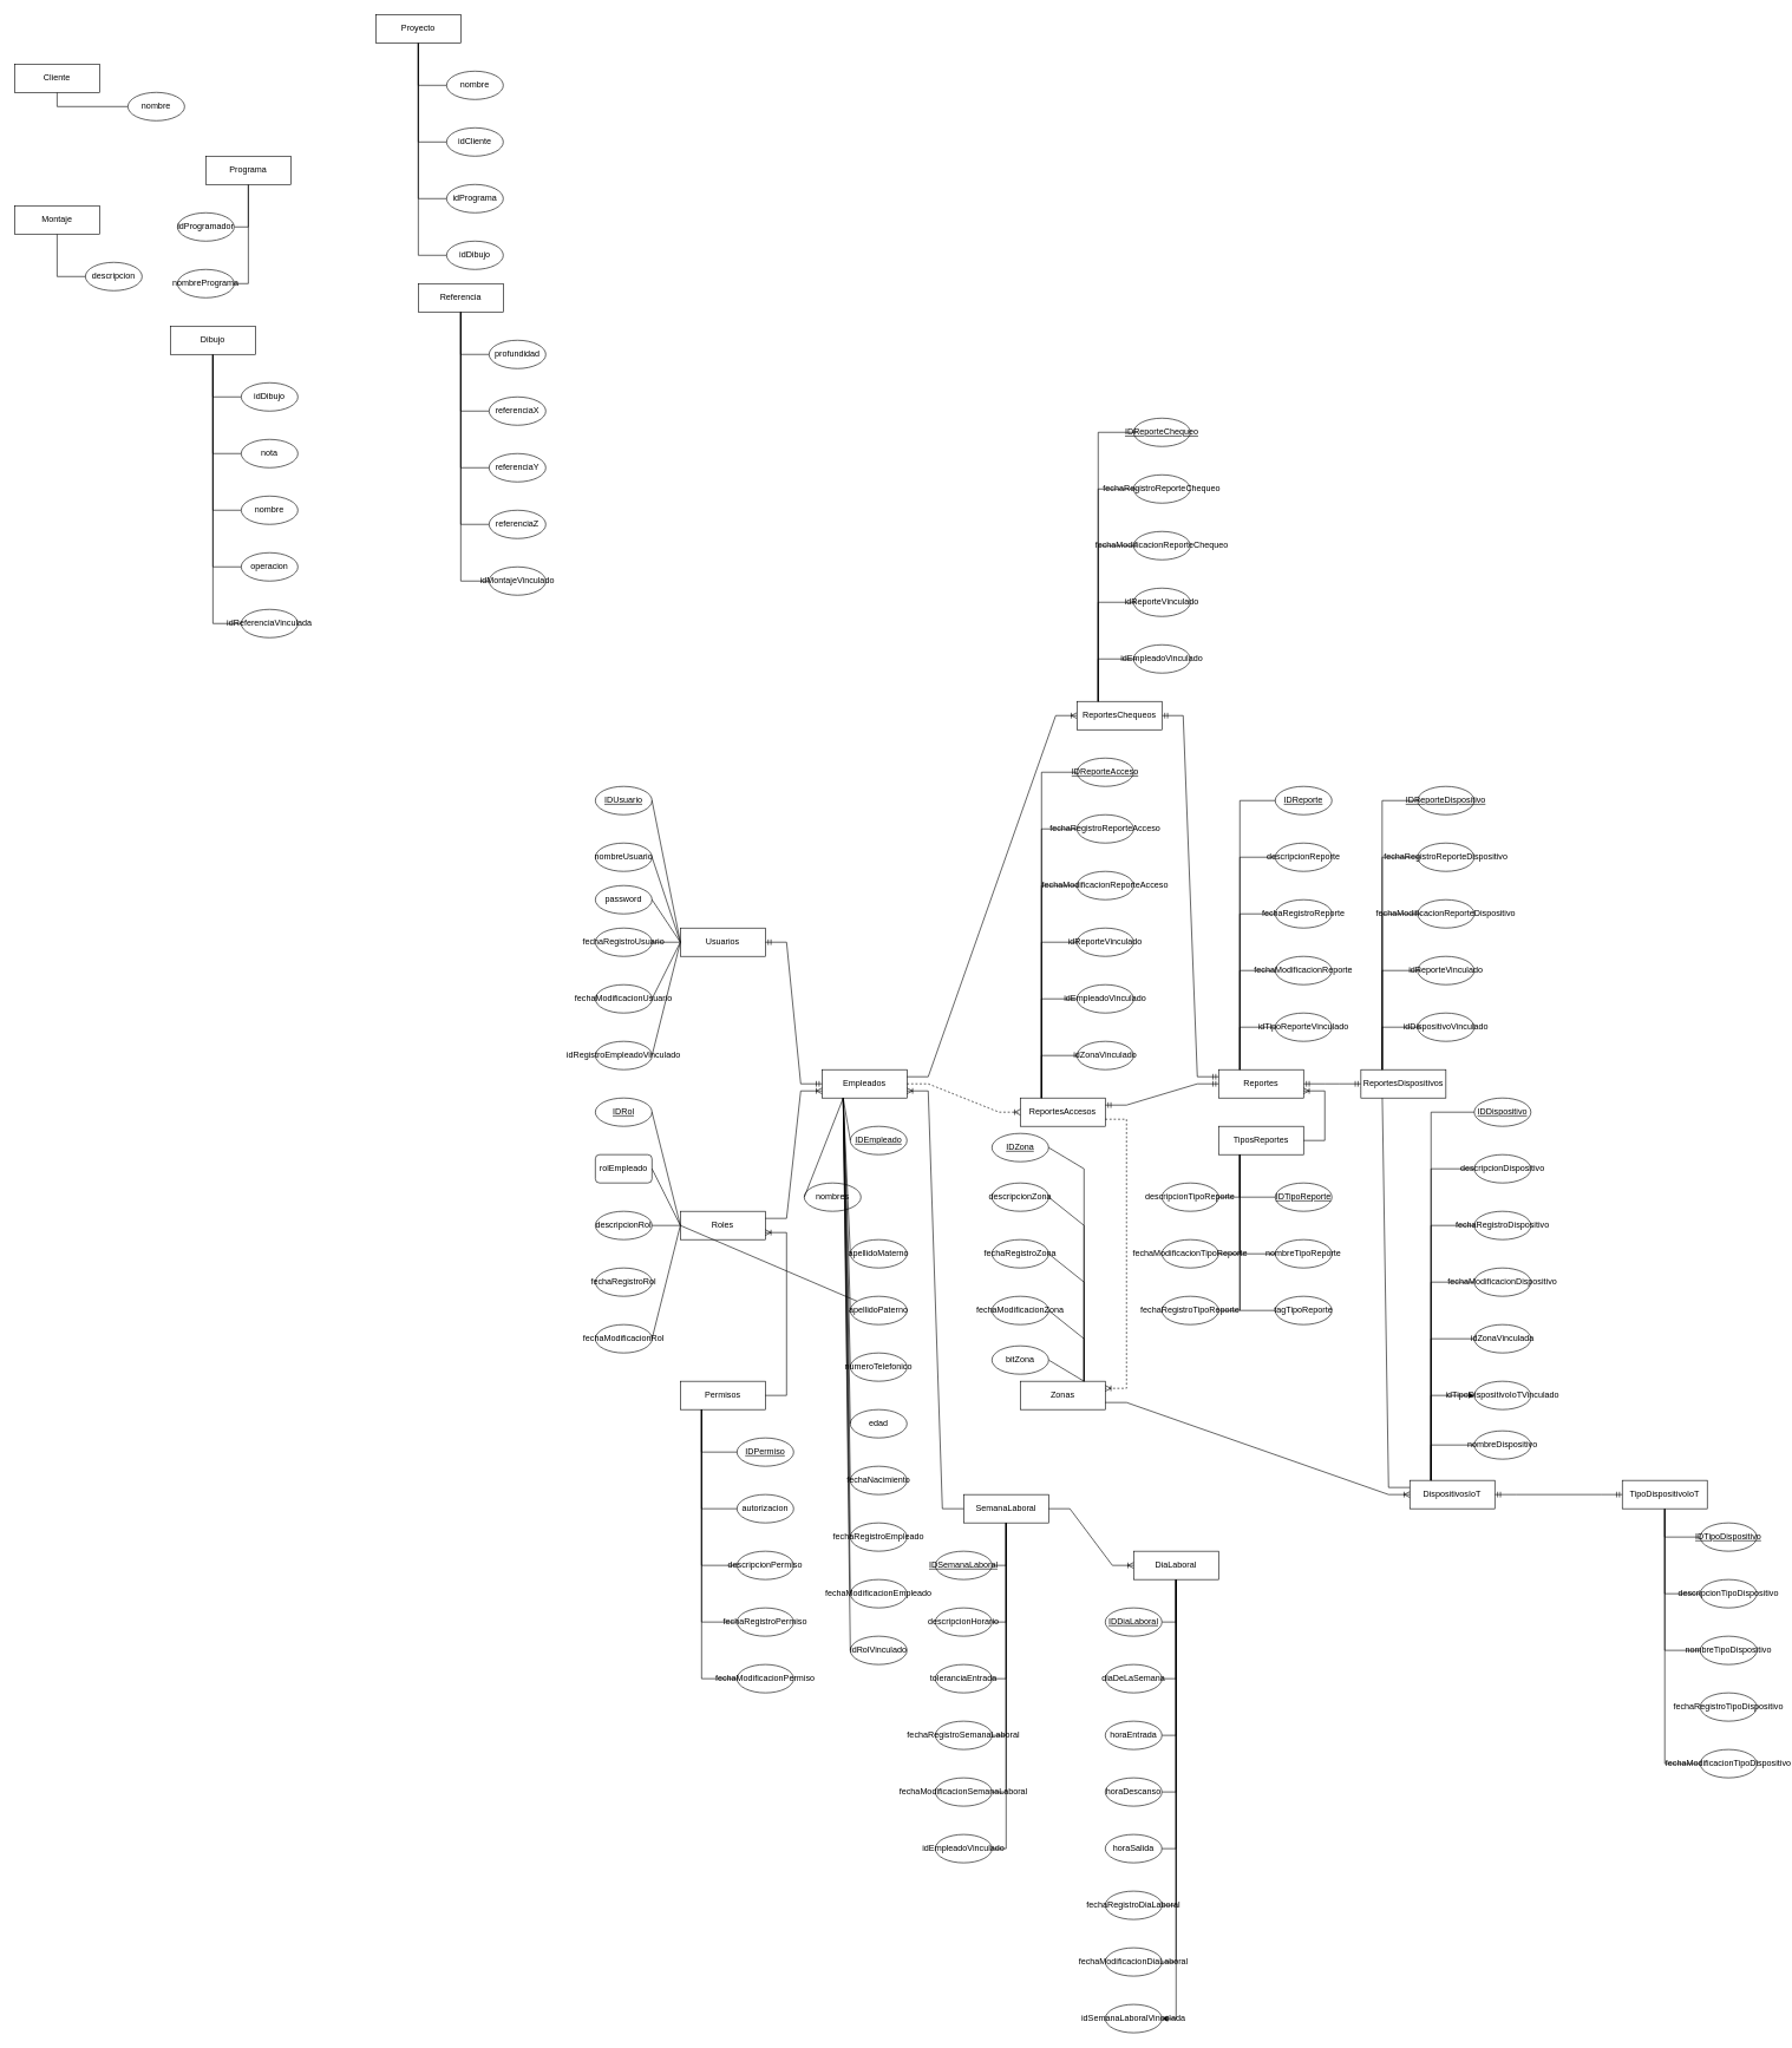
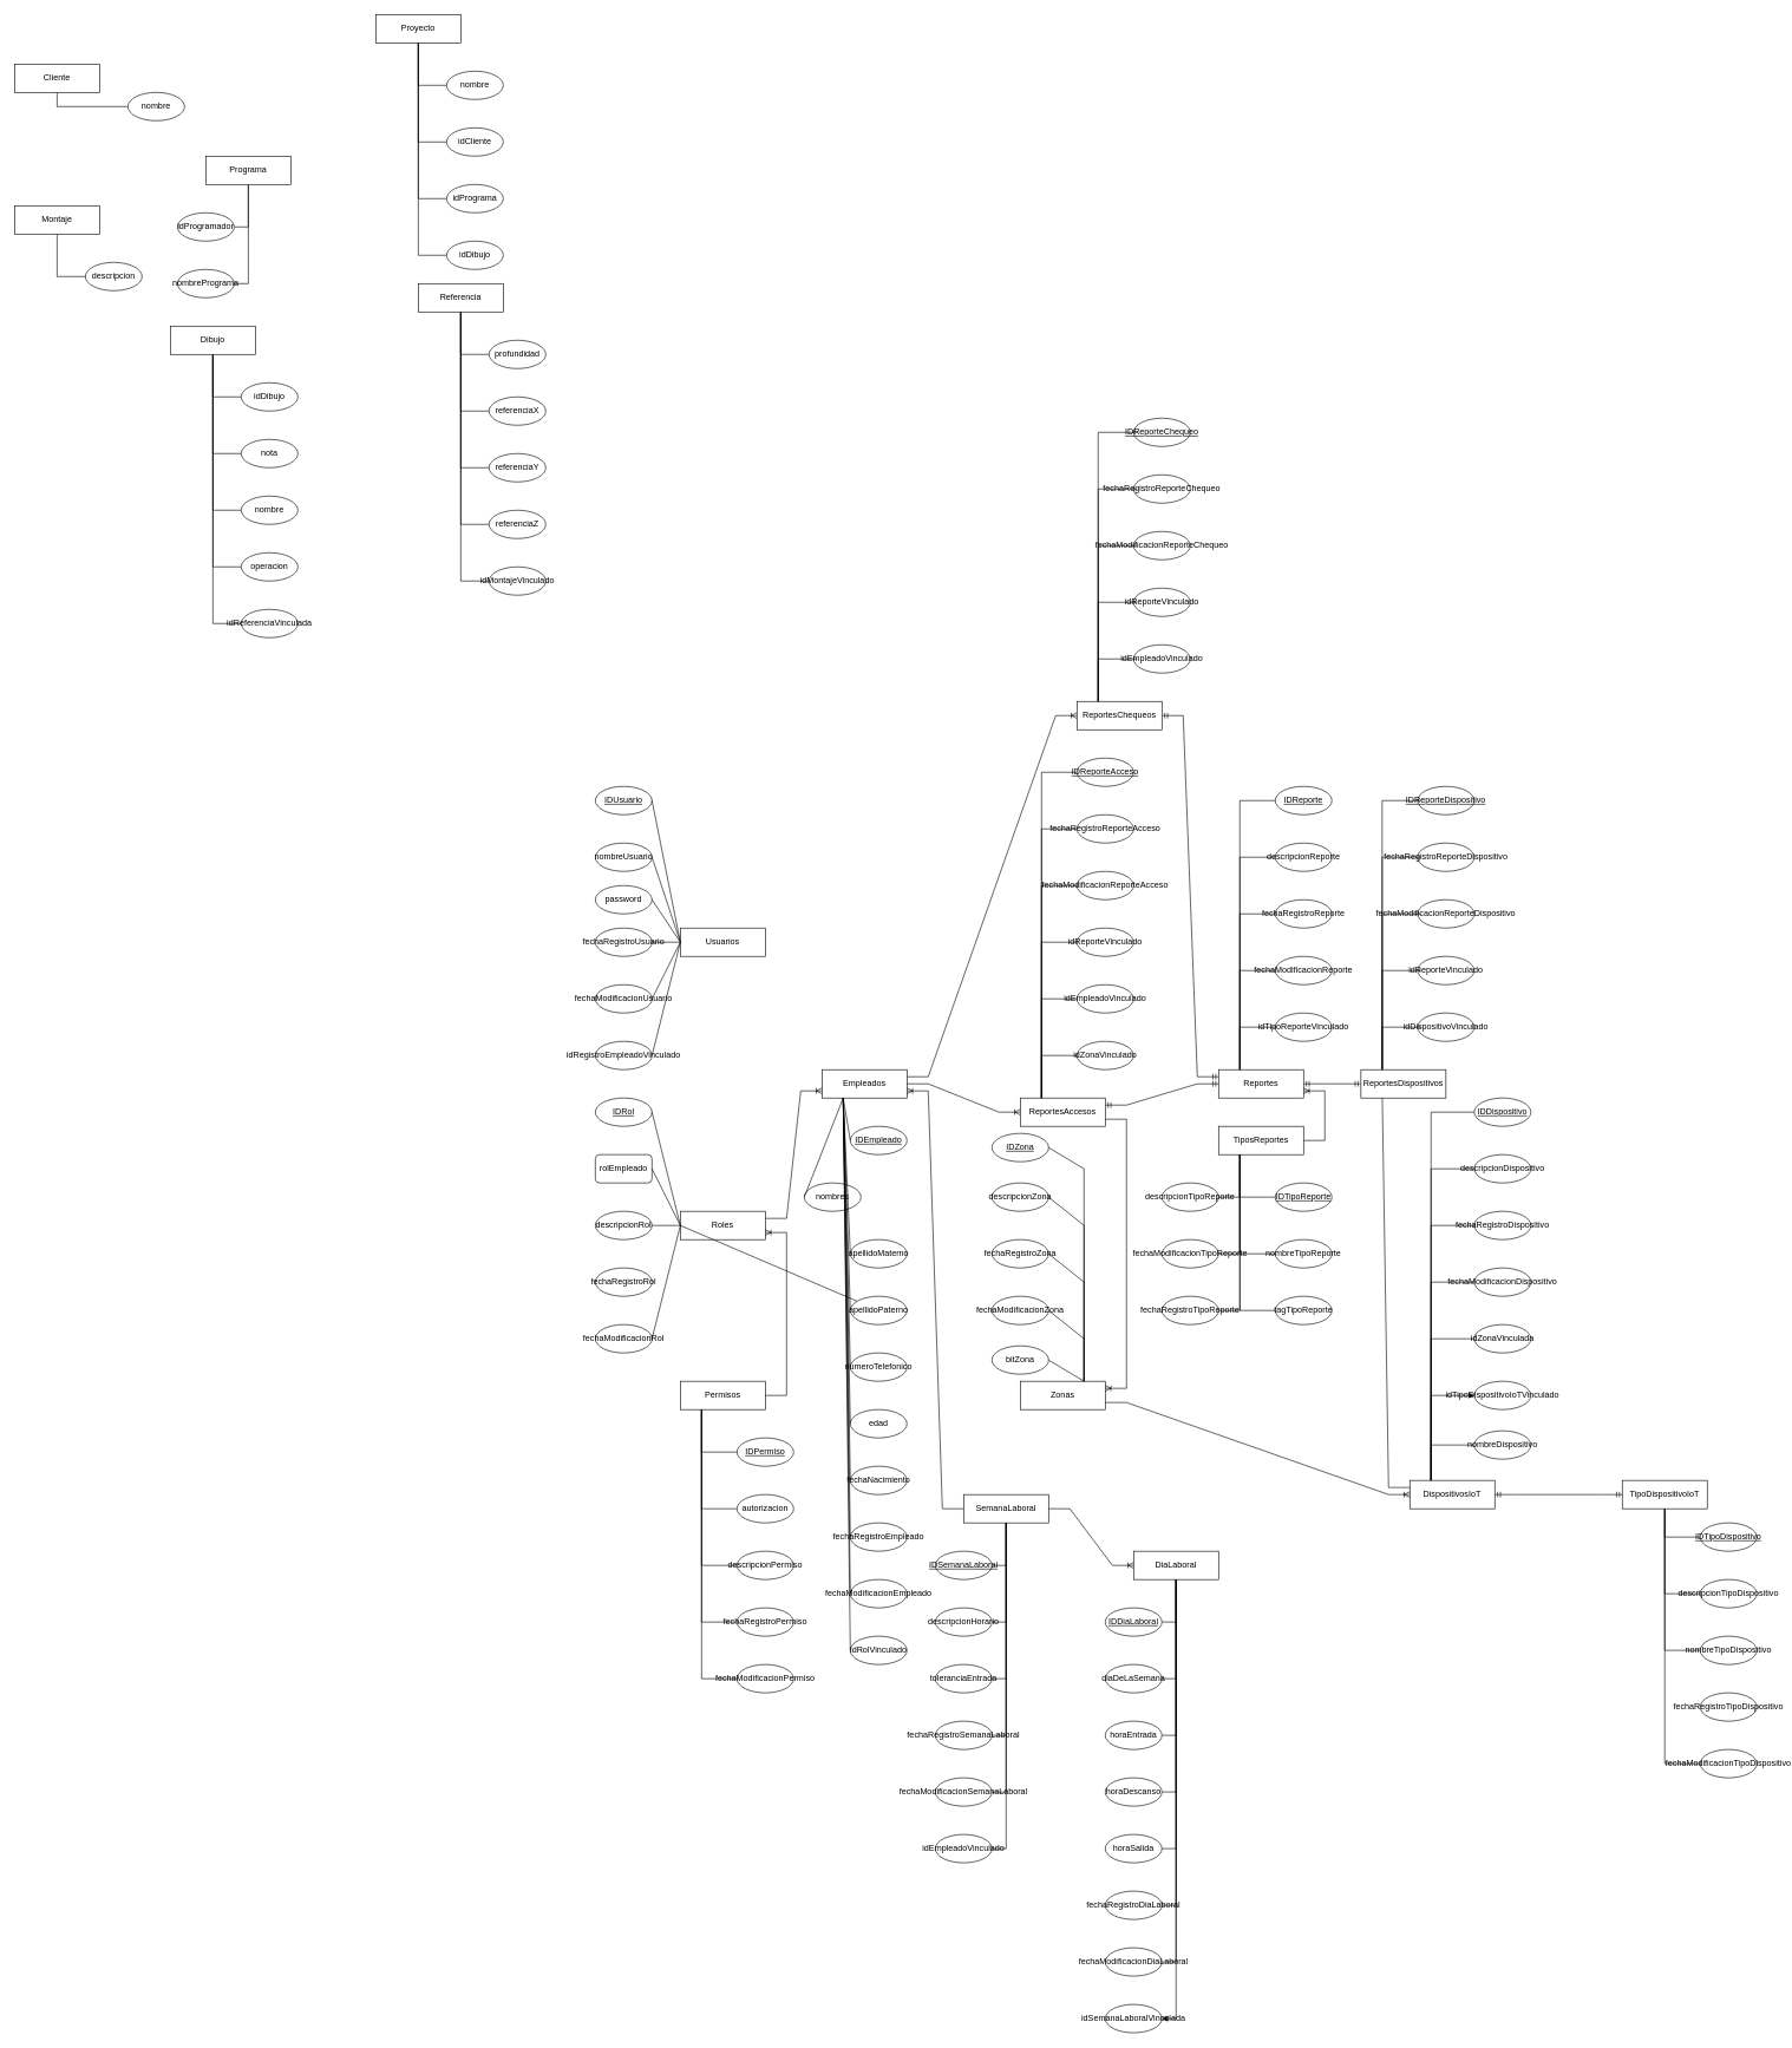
- <mxCell id="14" value="" style="edgeStyle=entityRelationEdgeStyle;fontSize=12;html=1;endArrow=ERmandOne;startArrow=ERmandOne;rounded=0;entryX=1;entryY=0.5;entryDx=0;entryDy=0;exitX=0;exitY=0.5;exitDx=0;exitDy=0;" parent="1" source="7" target="8" edge="1"><mxGeometry width="100" height="100" relative="1" as="geometry"><mxPoint x="1050" y="1480" as="sourcePoint" /><mxPoint x="1140" y="1450" as="targetPoint" /><Array as="points"><mxPoint x="1060" y="1470" /><mxPoint x="1080" y="1470" /></Array></mxGeometry></mxCell>
- <mxCell id="18" value="" style="edgeStyle=entityRelationEdgeStyle;fontSize=12;html=1;endArrow=ERoneToMany;rounded=0;entryX=0;entryY=0.5;entryDx=0;entryDy=0;exitX=1;exitY=0.5;exitDx=0;exitDy=0;dashed=1;" parent="1" source="7" target="11" edge="1"><mxGeometry width="100" height="100" relative="1" as="geometry"><mxPoint x="1200" y="1415" as="sourcePoint" /><mxPoint x="1280" y="1485" as="targetPoint" /></mxGeometry></mxCell>
+ <mxCell id="18" value="" style="edgeStyle=entityRelationEdgeStyle;fontSize=12;html=1;endArrow=ERoneToMany;rounded=0;entryX=0;entryY=0.5;entryDx=0;entryDy=0;exitX=1;exitY=0.5;exitDx=0;exitDy=0;" parent="1" source="7" target="11" edge="1"><mxGeometry width="100" height="100" relative="1" as="geometry"><mxPoint x="1200" y="1415" as="sourcePoint" /><mxPoint x="1280" y="1485" as="targetPoint" /></mxGeometry></mxCell>
- <mxCell id="101" value="" style="edgeStyle=entityRelationEdgeStyle;fontSize=12;html=1;endArrow=ERoneToMany;rounded=0;entryX=1;entryY=0.25;entryDx=0;entryDy=0;exitX=1;exitY=0.75;exitDx=0;exitDy=0;dashed=1;" parent="1" source="11" target="9" edge="1"><mxGeometry width="100" height="100" relative="1" as="geometry"><mxPoint x="1570" y="1700" as="sourcePoint" /><mxPoint x="1730" y="1550" as="targetPoint" /></mxGeometry></mxCell>
+ <mxCell id="101" value="" style="edgeStyle=entityRelationEdgeStyle;fontSize=12;html=1;endArrow=ERoneToMany;rounded=0;entryX=1;entryY=0.25;entryDx=0;entryDy=0;exitX=1;exitY=0.75;exitDx=0;exitDy=0;" parent="1" source="11" target="9" edge="1"><mxGeometry width="100" height="100" relative="1" as="geometry"><mxPoint x="1570" y="1700" as="sourcePoint" /><mxPoint x="1730" y="1550" as="targetPoint" /></mxGeometry></mxCell>
